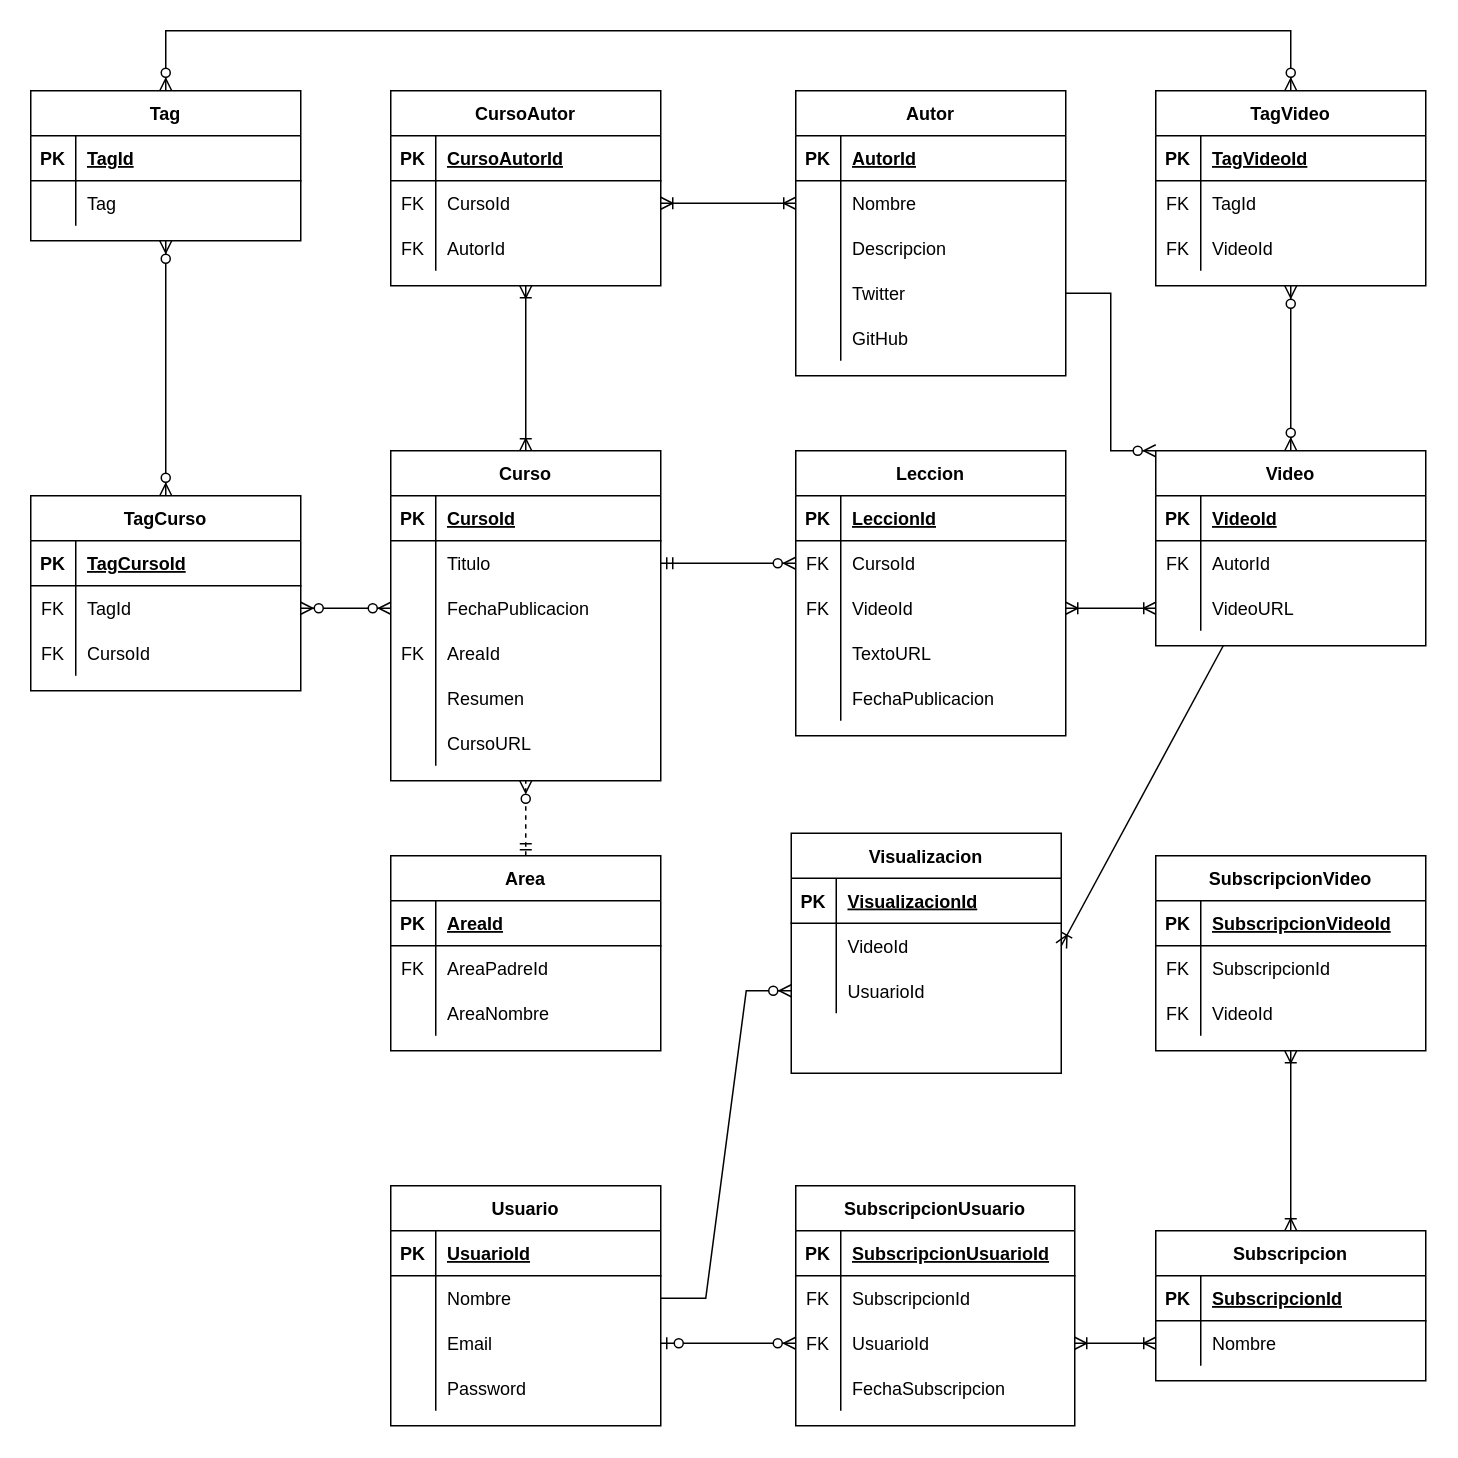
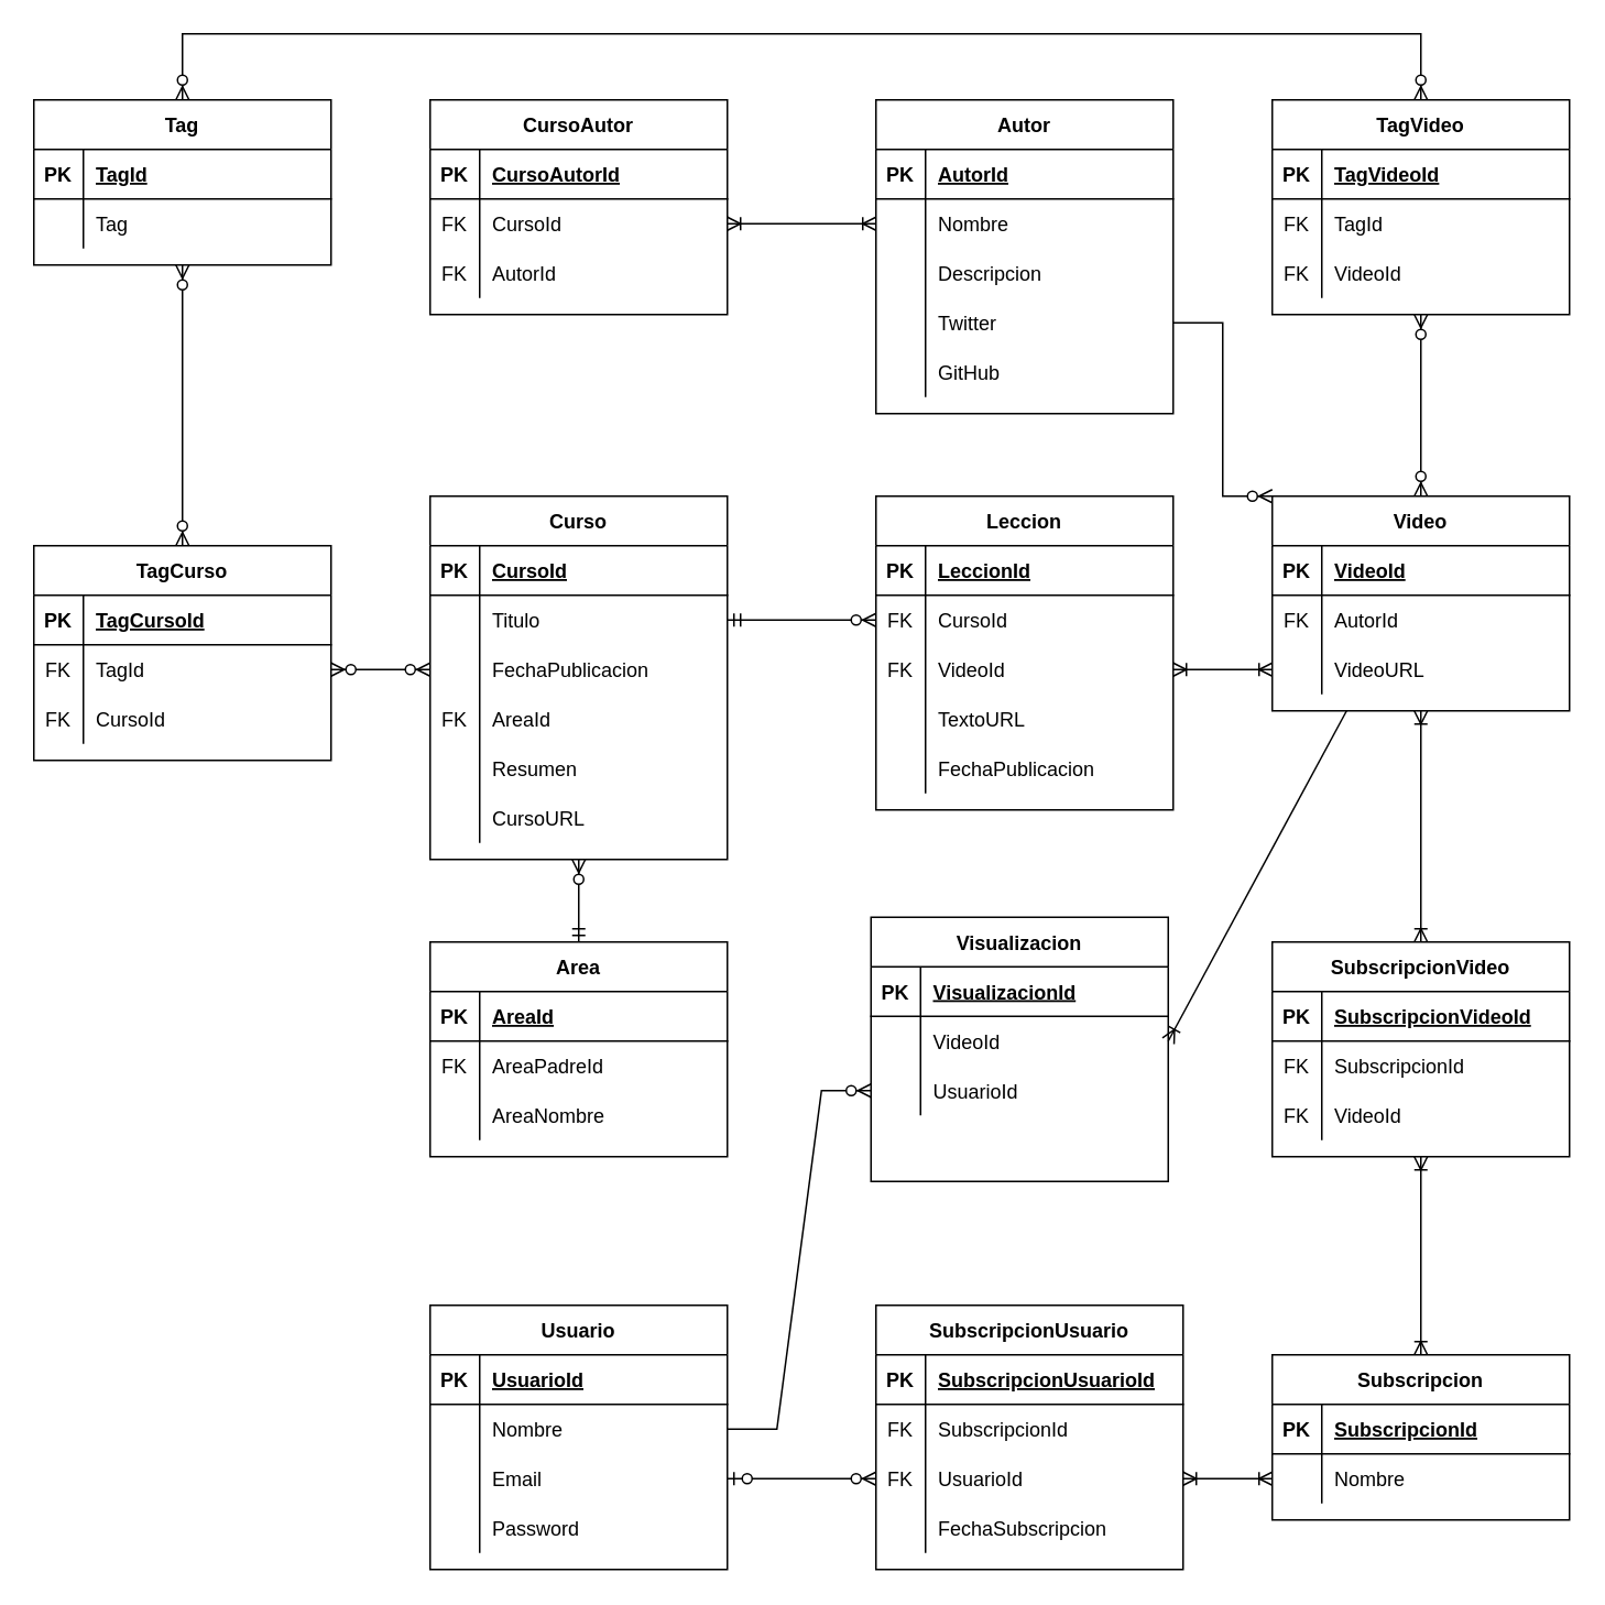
- <mxCell id="128" value="" style="fontSize=12;html=1;endArrow=ERoneToMany;startArrow=ERoneToMany;rounded=0;entryX=0.5;entryY=1;entryDx=0;entryDy=0;exitX=0.5;exitY=0;exitDx=0;exitDy=0;" parent="1" source="2" target="57" edge="1"><mxGeometry width="100" height="100" relative="1" as="geometry"><mxPoint x="190" y="290" as="sourcePoint" /><mxPoint x="290" y="190" as="targetPoint" /></mxGeometry></mxCell>
+ <mxCell id="131" value="" style="fontSize=12;html=1;endArrow=ERoneToMany;startArrow=ERoneToMany;rounded=0;entryX=0.5;entryY=1;entryDx=0;entryDy=0;exitX=0.5;exitY=0;exitDx=0;exitDy=0;" parent="1" source="103" target="21" edge="1"><mxGeometry width="100" height="100" relative="1" as="geometry"><mxPoint x="460" y="225" as="sourcePoint" /><mxPoint x="550" y="225" as="targetPoint" /></mxGeometry></mxCell>
- <mxCell id="126" value="" style="fontSize=12;html=1;endArrow=ERzeroToMany;startArrow=ERmandOne;rounded=0;entryX=0.5;entryY=1;entryDx=0;entryDy=0;exitX=0.5;exitY=0;exitDx=0;exitDy=0;dashed=1;" parent="1" source="31" target="2" edge="1"><mxGeometry width="100" height="100" relative="1" as="geometry"><mxPoint x="270" y="600" as="sourcePoint" /><mxPoint x="370" y="500" as="targetPoint" /></mxGeometry></mxCell>
+ <mxCell id="126" value="" style="fontSize=12;html=1;endArrow=ERzeroToMany;startArrow=ERmandOne;rounded=0;entryX=0.5;entryY=1;entryDx=0;entryDy=0;exitX=0.5;exitY=0;exitDx=0;exitDy=0;" parent="1" source="31" target="2" edge="1"><mxGeometry width="100" height="100" relative="1" as="geometry"><mxPoint x="270" y="600" as="sourcePoint" /><mxPoint x="370" y="500" as="targetPoint" /></mxGeometry></mxCell>
